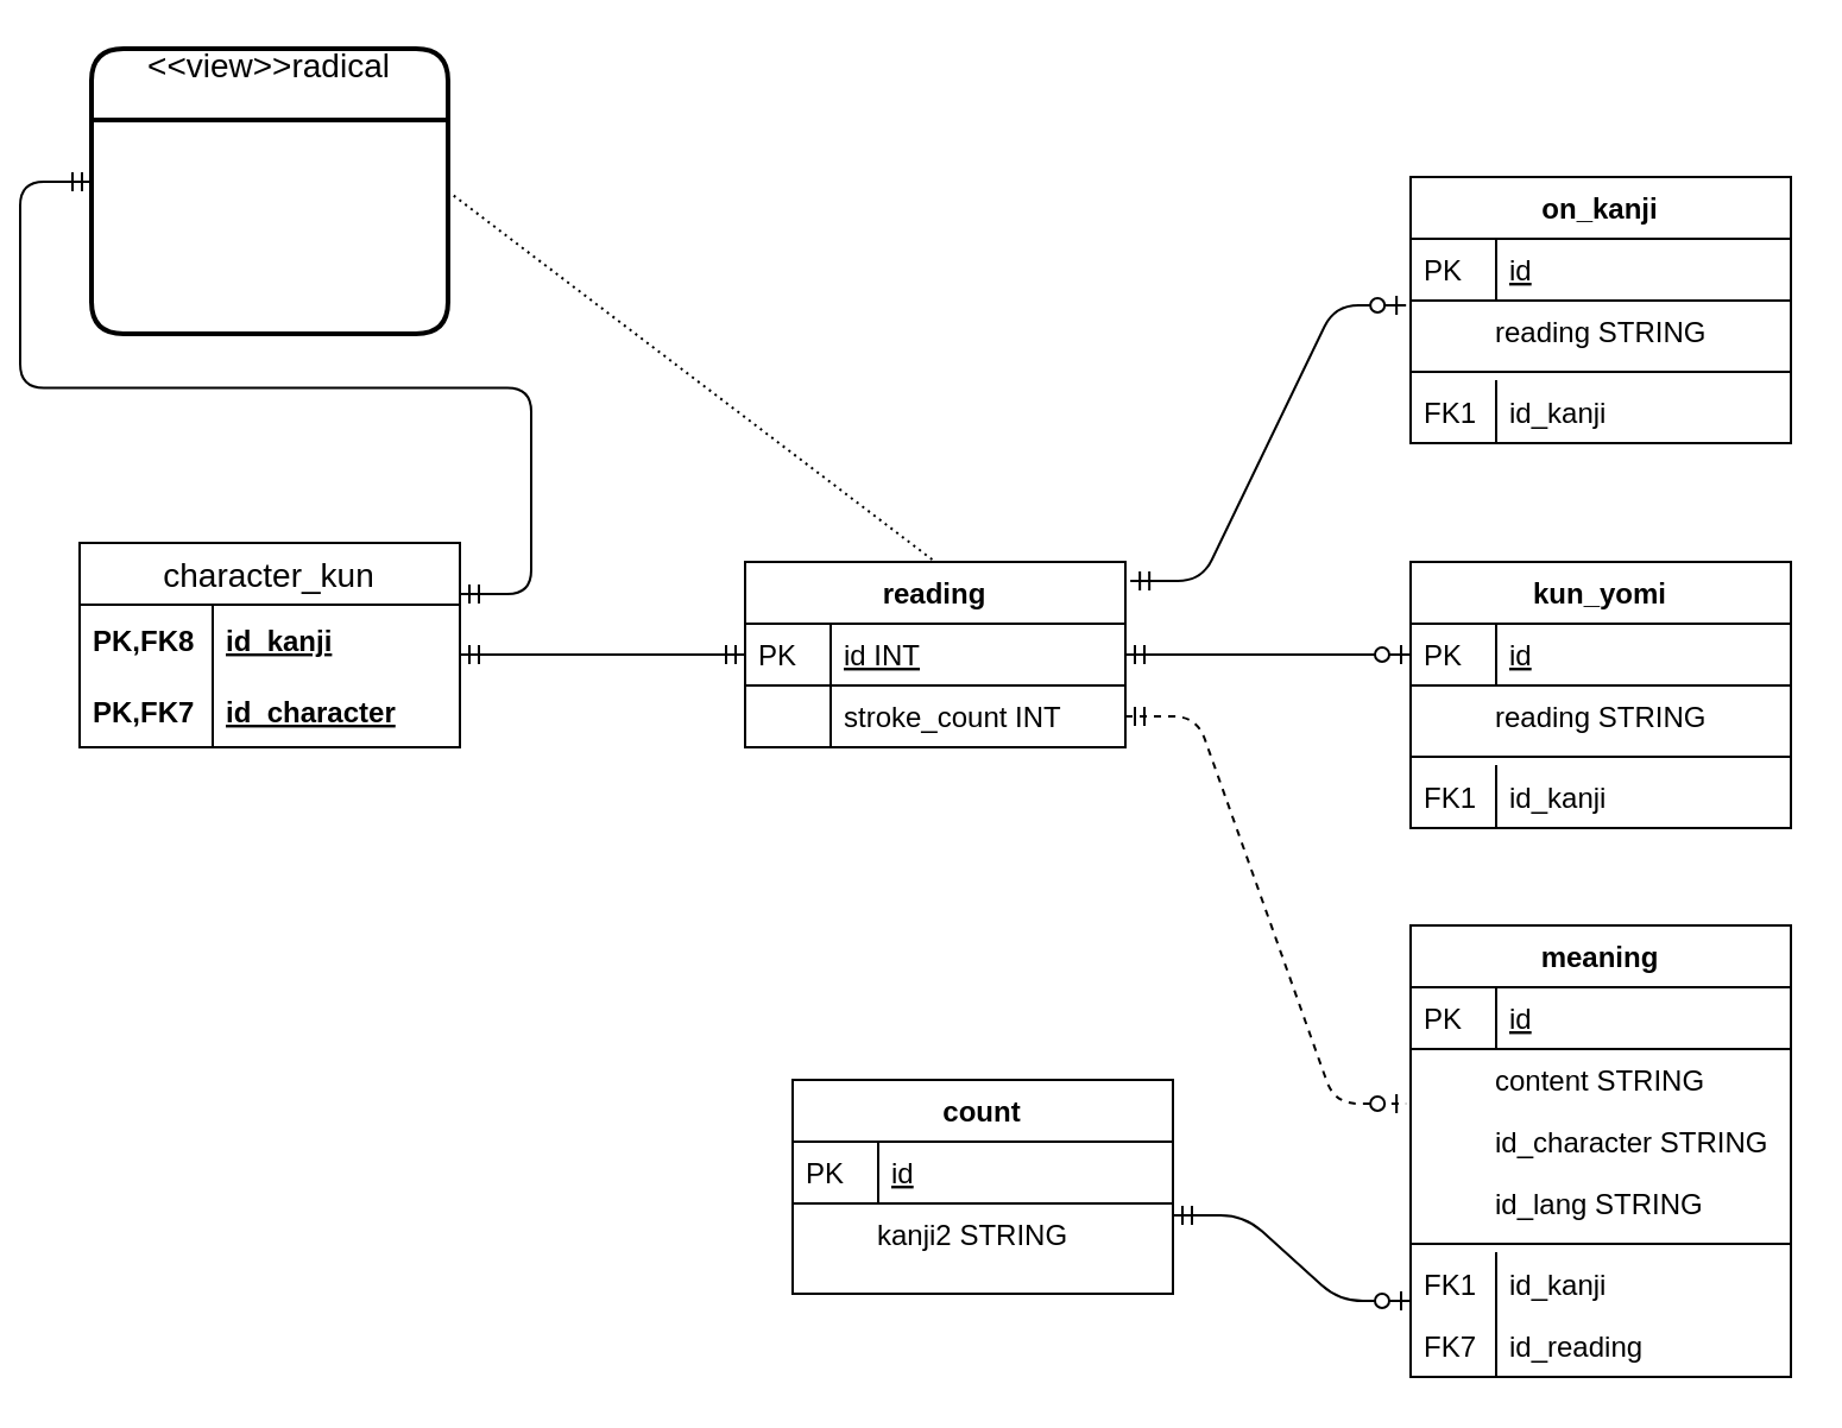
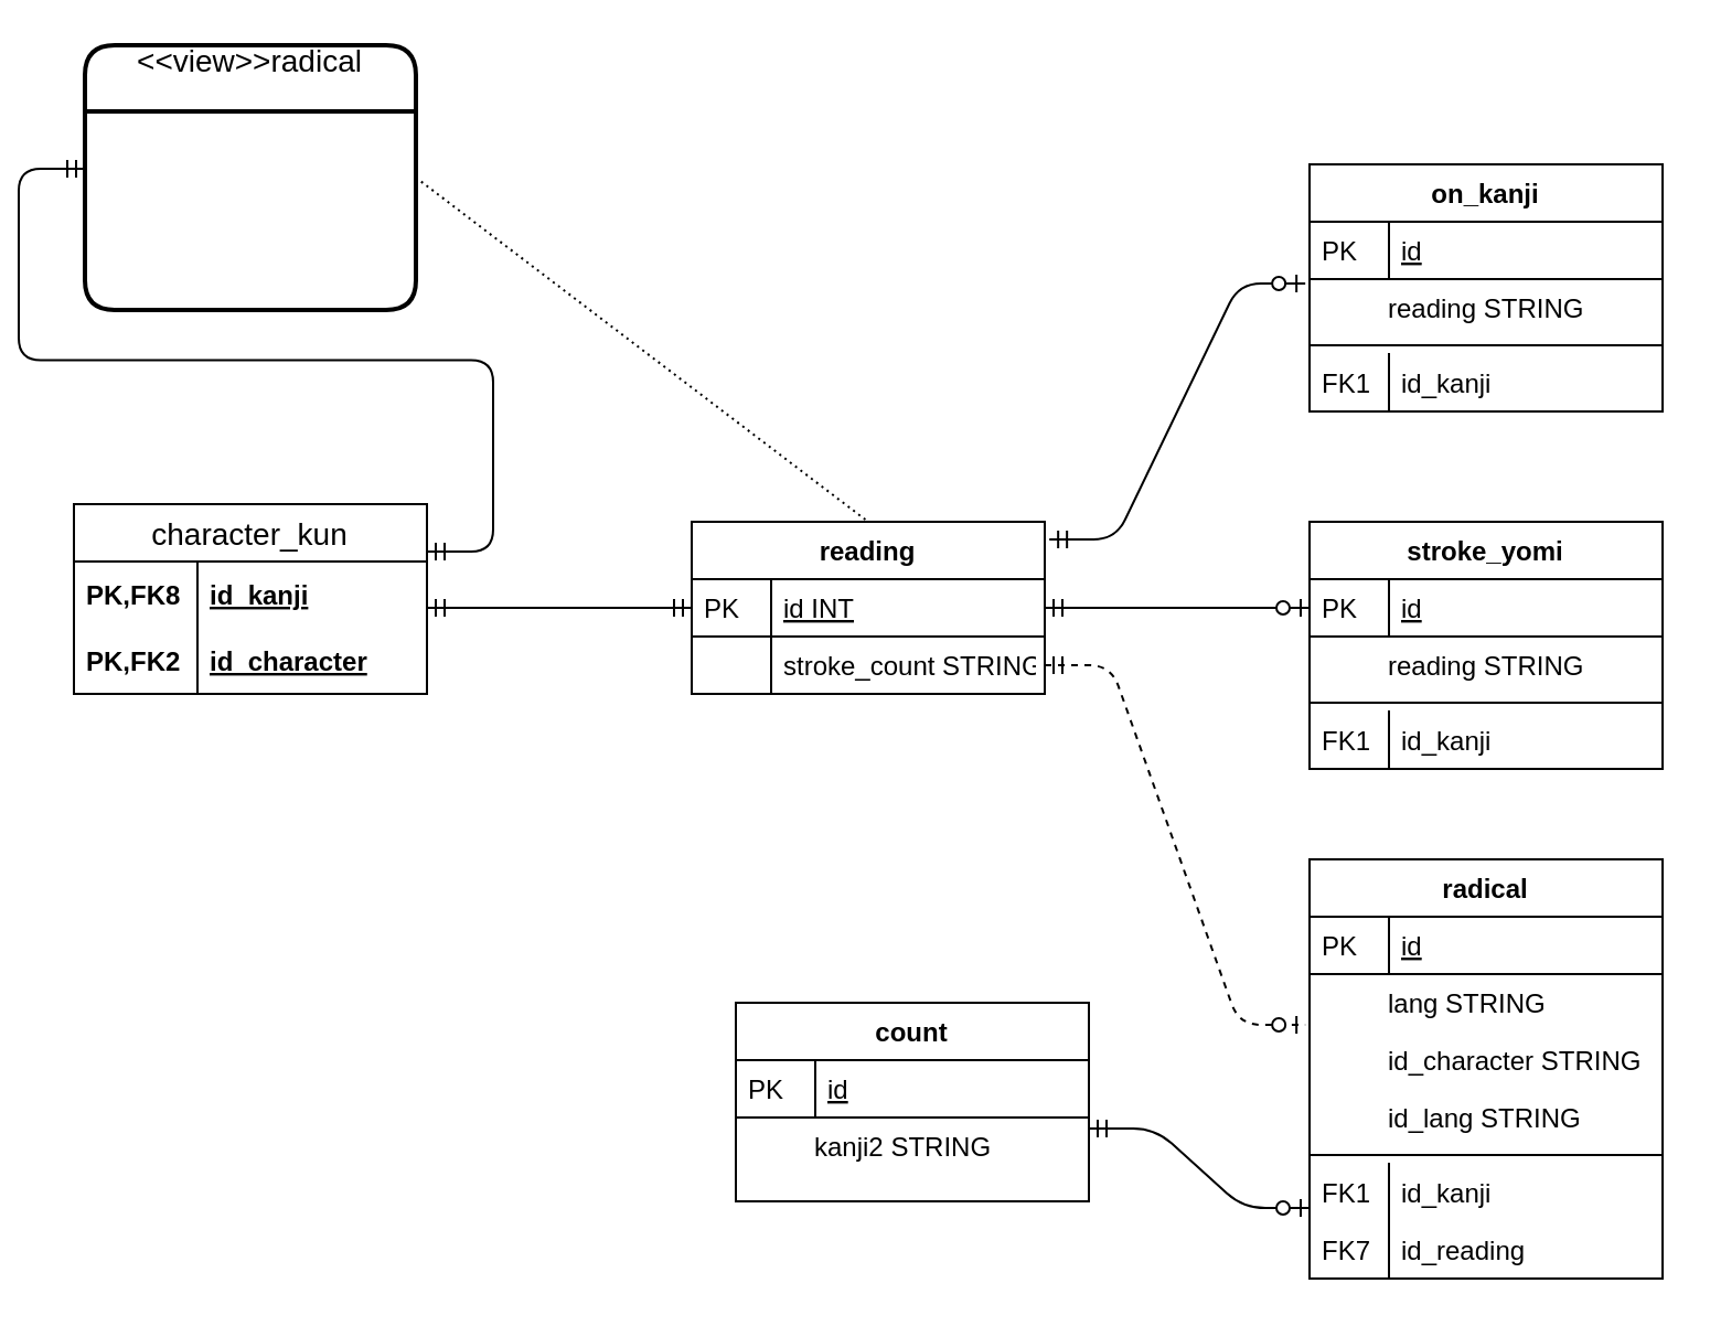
- <mxCell id="16" value="kun_yomi" style="swimlane;fontStyle=1;childLayout=stackLayout;horizontal=1;startSize=26;horizontalStack=0;resizeParent=1;resizeLast=0;collapsible=1;marginBottom=0;rounded=0;shadow=0;strokeWidth=1;" parent="1" vertex="1"><mxGeometry x="580" y="236" width="160" height="112" as="geometry"><mxRectangle x="20" y="80" width="160" height="26" as="alternateBounds" /></mxGeometry></mxCell>
+ <mxCell id="16" value="stroke_yomi" style="swimlane;fontStyle=1;childLayout=stackLayout;horizontal=1;startSize=26;horizontalStack=0;resizeParent=1;resizeLast=0;collapsible=1;marginBottom=0;rounded=0;shadow=0;strokeWidth=1;" parent="1" vertex="1"><mxGeometry x="580" y="236" width="160" height="112" as="geometry"><mxRectangle x="20" y="80" width="160" height="26" as="alternateBounds" /></mxGeometry></mxCell>
- <mxCell id="43" value="PK,FK7" style="shape=partialRectangle;fontStyle=1;top=0;left=0;bottom=0;fillColor=none;align=left;verticalAlign=middle;spacingLeft=4;spacingRight=4;overflow=hidden;rotatable=0;points=[];portConstraint=eastwest;part=1;fontSize=12;" parent="42" vertex="1" connectable="0"><mxGeometry width="56" height="30" as="geometry" /></mxCell>
+ <mxCell id="43" value="PK,FK2" style="shape=partialRectangle;fontStyle=1;top=0;left=0;bottom=0;fillColor=none;align=left;verticalAlign=middle;spacingLeft=4;spacingRight=4;overflow=hidden;rotatable=0;points=[];portConstraint=eastwest;part=1;fontSize=12;" parent="42" vertex="1" connectable="0"><mxGeometry width="56" height="30" as="geometry" /></mxCell>
- <mxCell id="35" value="stroke_count INT" style="shape=partialRectangle;top=0;left=0;right=0;bottom=0;align=left;verticalAlign=top;fillColor=none;spacingLeft=40;spacingRight=4;overflow=hidden;rotatable=0;points=[[0,0.5],[1,0.5]];portConstraint=eastwest;dropTarget=0;rounded=0;shadow=0;strokeWidth=1;" parent="32" vertex="1"><mxGeometry y="52" width="160" height="26" as="geometry" /></mxCell>
+ <mxCell id="35" value="stroke_count STRING" style="shape=partialRectangle;top=0;left=0;right=0;bottom=0;align=left;verticalAlign=top;fillColor=none;spacingLeft=40;spacingRight=4;overflow=hidden;rotatable=0;points=[[0,0.5],[1,0.5]];portConstraint=eastwest;dropTarget=0;rounded=0;shadow=0;strokeWidth=1;" parent="32" vertex="1"><mxGeometry y="52" width="160" height="26" as="geometry" /></mxCell>
- <mxCell id="2" value="meaning" style="swimlane;fontStyle=1;childLayout=stackLayout;horizontal=1;startSize=26;horizontalStack=0;resizeParent=1;resizeLast=0;collapsible=1;marginBottom=0;rounded=0;shadow=0;strokeWidth=1;" parent="1" vertex="1"><mxGeometry x="580" y="389" width="160" height="190" as="geometry"><mxRectangle x="20" y="80" width="160" height="26" as="alternateBounds" /></mxGeometry></mxCell>
+ <mxCell id="2" value="radical" style="swimlane;fontStyle=1;childLayout=stackLayout;horizontal=1;startSize=26;horizontalStack=0;resizeParent=1;resizeLast=0;collapsible=1;marginBottom=0;rounded=0;shadow=0;strokeWidth=1;" parent="1" vertex="1"><mxGeometry x="580" y="389" width="160" height="190" as="geometry"><mxRectangle x="20" y="80" width="160" height="26" as="alternateBounds" /></mxGeometry></mxCell>
- <mxCell id="5" value="content STRING" style="shape=partialRectangle;top=0;left=0;right=0;bottom=0;align=left;verticalAlign=top;fillColor=none;spacingLeft=34;spacingRight=4;overflow=hidden;rotatable=0;points=[[0,0.5],[1,0.5]];portConstraint=eastwest;dropTarget=0;fontSize=12;" parent="2" vertex="1"><mxGeometry y="52" width="160" height="26" as="geometry" /></mxCell>
+ <mxCell id="5" value="lang STRING" style="shape=partialRectangle;top=0;left=0;right=0;bottom=0;align=left;verticalAlign=top;fillColor=none;spacingLeft=34;spacingRight=4;overflow=hidden;rotatable=0;points=[[0,0.5],[1,0.5]];portConstraint=eastwest;dropTarget=0;fontSize=12;" parent="2" vertex="1"><mxGeometry y="52" width="160" height="26" as="geometry" /></mxCell>
